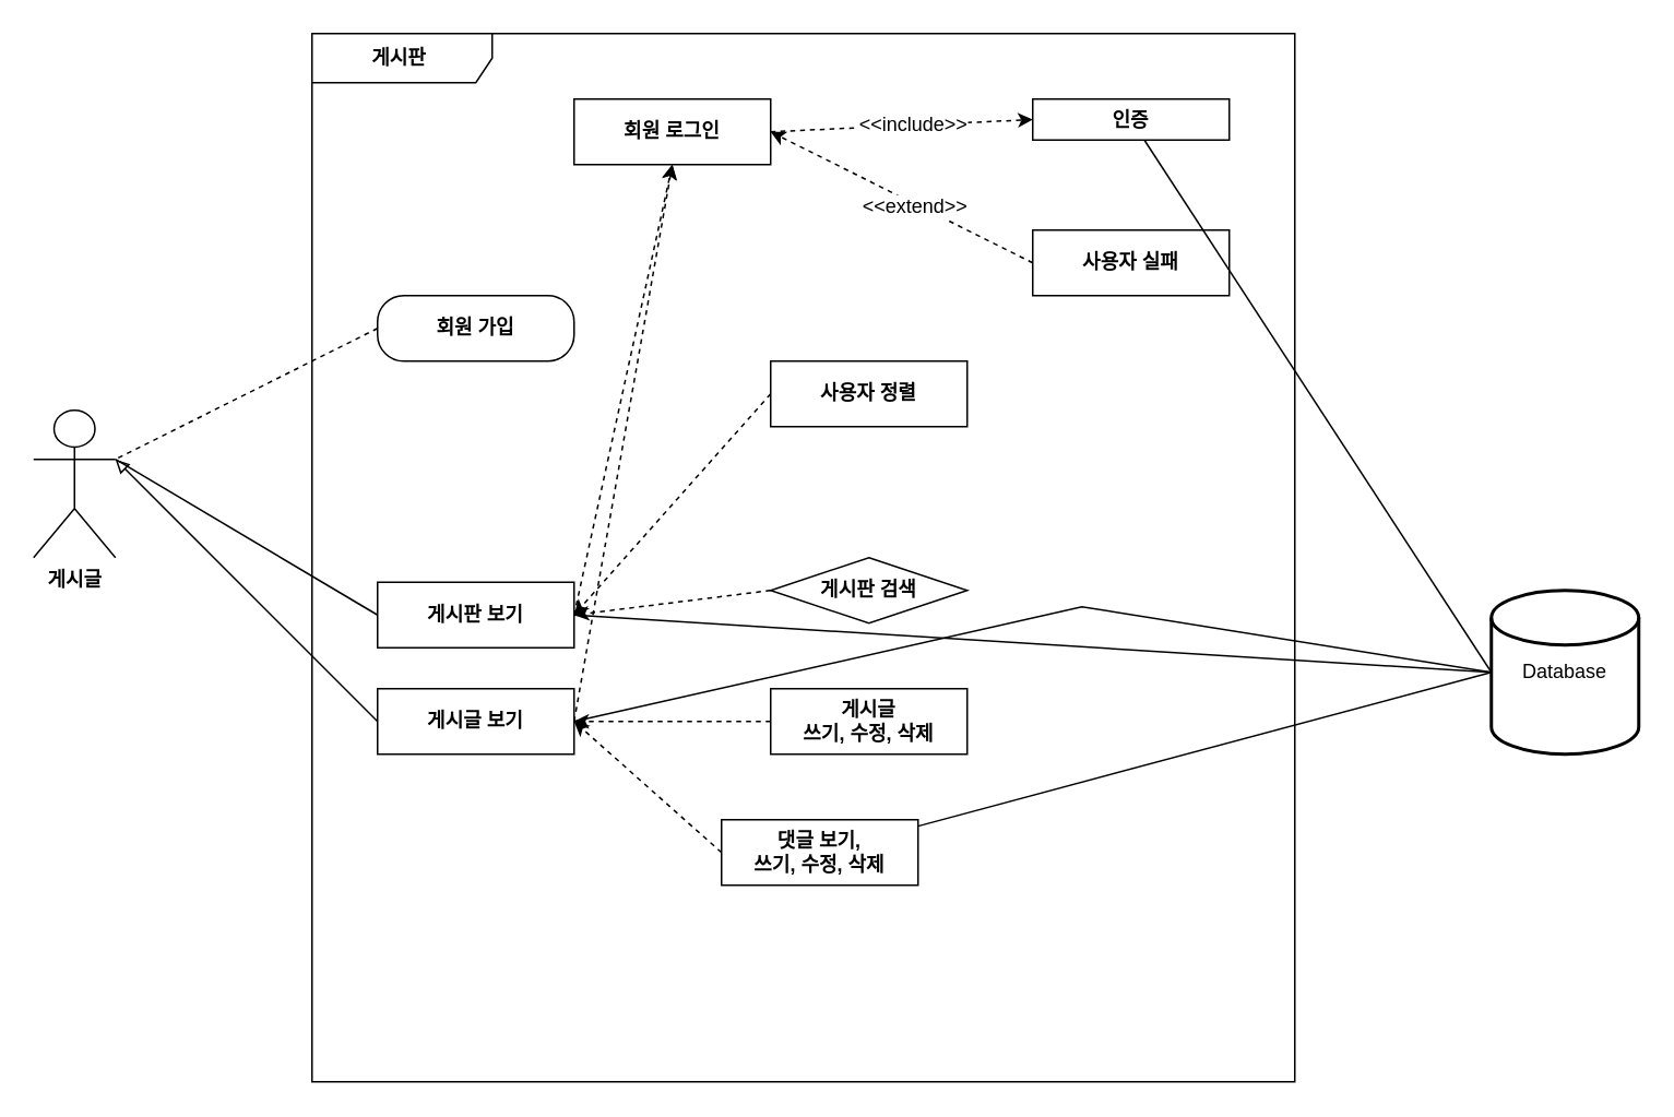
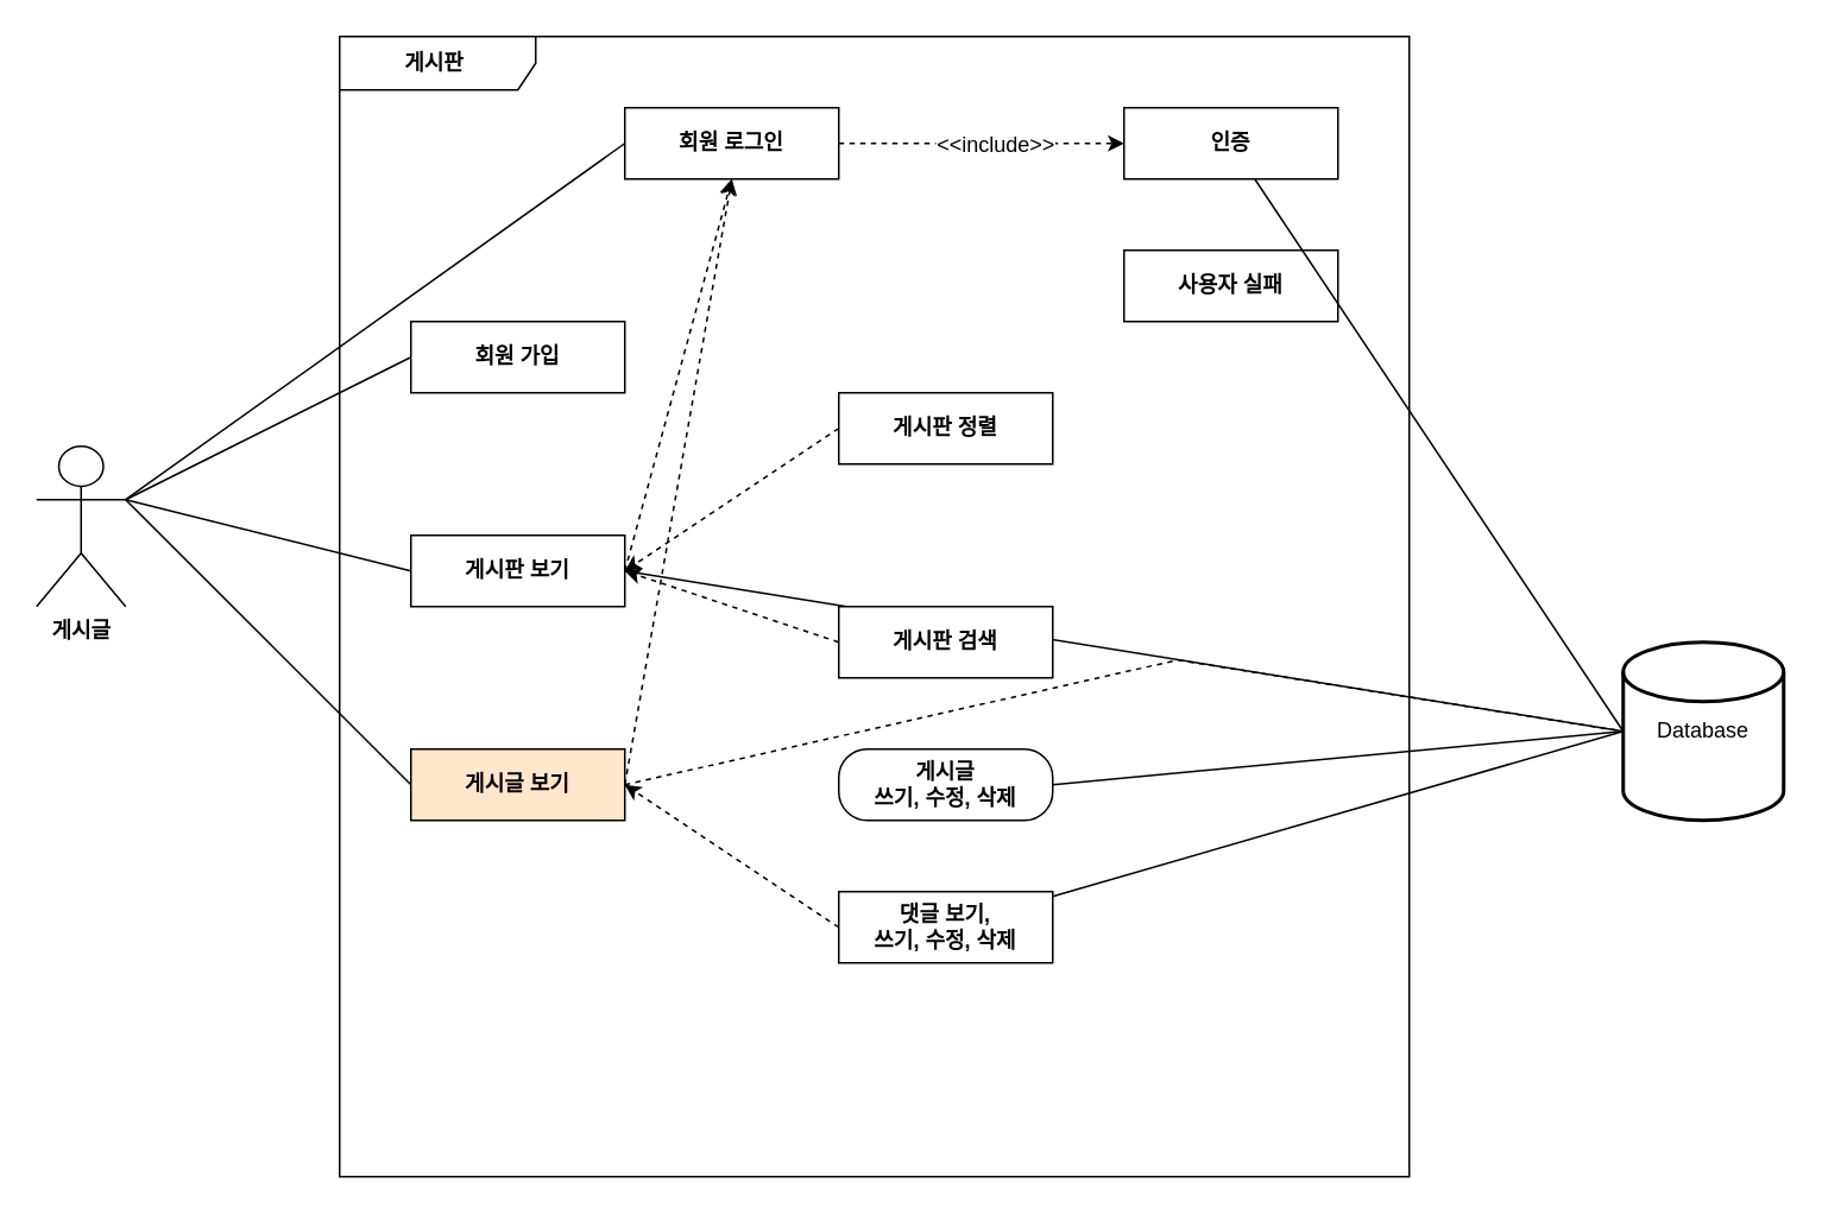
- <mxCell id="16" value="&lt;b&gt;인증&lt;/b&gt;" style="rounded=0;whiteSpace=wrap;html=1;arcSize=40;" vertex="1" parent="1"><mxGeometry x="630" y="60" width="120" height="25" as="geometry" /></mxCell>
+ <mxCell id="16" value="&lt;b&gt;인증&lt;/b&gt;" style="rounded=0;whiteSpace=wrap;html=1;arcSize=40;" vertex="1" parent="1"><mxGeometry x="630" y="60" width="120" height="40" as="geometry" /></mxCell>
- <mxCell id="17" style="rounded=0;orthogonalLoop=1;jettySize=auto;html=1;exitX=0;exitY=0.5;exitDx=0;exitDy=0;entryX=1;entryY=0.5;entryDx=0;entryDy=0;fontFamily=Helvetica;fontSize=12;fontColor=#000000;endArrow=classic;endFill=1;dashed=1;" edge="1" parent="1" source="19" target="15"><mxGeometry relative="1" as="geometry" /></mxCell>
- <mxCell id="18" value="&amp;lt;&amp;lt;extend&amp;gt;&amp;gt;" style="edgeLabel;html=1;align=center;verticalAlign=middle;resizable=0;points=[];rounded=1;strokeColor=#ff0000;arcSize=40;fontFamily=Helvetica;fontSize=12;fontColor=#000000;fillColor=#ffffc0;" vertex="1" connectable="0" parent="17"><mxGeometry x="-0.105" y="1" relative="1" as="geometry"><mxPoint as="offset" /></mxGeometry></mxCell>
+ <mxCell id="12" style="rounded=0;orthogonalLoop=1;jettySize=auto;html=1;fontFamily=Helvetica;fontSize=12;fontColor=#000000;endArrow=none;endFill=0;exitX=0;exitY=0.5;exitDx=0;exitDy=0;entryX=1;entryY=0.333;entryDx=0;entryDy=0;entryPerimeter=0;" edge="1" parent="1" source="15" target="2"><mxGeometry relative="1" as="geometry"><mxPoint x="70" y="250" as="targetPoint" /></mxGeometry></mxCell>
- <mxCell id="4" value="&lt;b&gt;회원 가입&lt;/b&gt;" style="whiteSpace=wrap;html=1;arcSize=40;rounded=1;" vertex="1" parent="1"><mxGeometry x="230" y="180" width="120" height="40" as="geometry" /></mxCell>
+ <mxCell id="4" value="&lt;b&gt;회원 가입&lt;/b&gt;" style="rounded=0;whiteSpace=wrap;html=1;arcSize=40;" vertex="1" parent="1"><mxGeometry x="230" y="180" width="120" height="40" as="geometry" /></mxCell>
- <mxCell id="28" style="rounded=0;orthogonalLoop=1;jettySize=auto;html=1;exitX=0;exitY=0.5;exitDx=0;exitDy=0;entryX=1;entryY=0.333;entryDx=0;entryDy=0;entryPerimeter=0;fontFamily=Helvetica;fontSize=12;fontColor=#000000;endArrow=none;endFill=0;dashed=1;" edge="1" parent="1" source="4" target="2"><mxGeometry relative="1" as="geometry" /></mxCell>
+ <mxCell id="28" style="rounded=0;orthogonalLoop=1;jettySize=auto;html=1;exitX=0;exitY=0.5;exitDx=0;exitDy=0;entryX=1;entryY=0.333;entryDx=0;entryDy=0;entryPerimeter=0;fontFamily=Helvetica;fontSize=12;fontColor=#000000;endArrow=none;endFill=0;" edge="1" parent="1" source="4" target="2"><mxGeometry relative="1" as="geometry" /></mxCell>
- <mxCell id="21" value="&lt;b&gt;사용자 정렬&lt;/b&gt;" style="rounded=0;whiteSpace=wrap;html=1;arcSize=40;" vertex="1" parent="1"><mxGeometry x="470" y="220" width="120" height="40" as="geometry" /></mxCell>
+ <mxCell id="21" value="&lt;b&gt;게시판 정렬&lt;/b&gt;" style="rounded=0;whiteSpace=wrap;html=1;arcSize=40;" vertex="1" parent="1"><mxGeometry x="470" y="220" width="120" height="40" as="geometry" /></mxCell>
- <mxCell id="9" style="rounded=0;orthogonalLoop=1;jettySize=auto;html=1;exitX=0;exitY=0.5;exitDx=0;exitDy=0;fontFamily=Helvetica;fontSize=12;fontColor=#000000;endArrow=block;endFill=0;entryX=1;entryY=0.333;entryDx=0;entryDy=0;entryPerimeter=0;" edge="1" parent="1" source="11" target="2"><mxGeometry relative="1" as="geometry"><mxPoint x="70" y="280" as="targetPoint" /></mxGeometry></mxCell>
+ <mxCell id="9" style="rounded=0;orthogonalLoop=1;jettySize=auto;html=1;exitX=0;exitY=0.5;exitDx=0;exitDy=0;fontFamily=Helvetica;fontSize=12;fontColor=#000000;endArrow=none;endFill=0;entryX=1;entryY=0.333;entryDx=0;entryDy=0;entryPerimeter=0;" edge="1" parent="1" source="11" target="2"><mxGeometry relative="1" as="geometry"><mxPoint x="70" y="280" as="targetPoint" /></mxGeometry></mxCell>
- <mxCell id="23" value="&lt;b&gt;게시판 검색&lt;/b&gt;" style="rhombus;whiteSpace=wrap;html=1;arcSize=40;" vertex="1" parent="1"><mxGeometry x="470" y="340" width="120" height="40" as="geometry" /></mxCell>
+ <mxCell id="23" value="&lt;b&gt;게시판 검색&lt;/b&gt;" style="rounded=0;whiteSpace=wrap;html=1;arcSize=40;" vertex="1" parent="1"><mxGeometry x="470" y="340" width="120" height="40" as="geometry" /></mxCell>
- <mxCell id="8" value="&lt;b&gt;게시판 보기&lt;/b&gt;" style="rounded=0;whiteSpace=wrap;html=1;arcSize=40;" vertex="1" parent="1"><mxGeometry x="230" y="355" width="120" height="40" as="geometry" /></mxCell>
+ <mxCell id="8" value="&lt;b&gt;게시판 보기&lt;/b&gt;" style="rounded=0;whiteSpace=wrap;html=1;arcSize=40;" vertex="1" parent="1"><mxGeometry x="230" y="300" width="120" height="40" as="geometry" /></mxCell>
- <mxCell id="31" style="rounded=0;orthogonalLoop=1;jettySize=auto;html=1;exitX=1;exitY=0.5;exitDx=0;exitDy=0;entryX=0;entryY=0.5;entryDx=0;entryDy=0;entryPerimeter=0;fontFamily=Helvetica;fontSize=12;fontColor=#000000;endArrow=none;endFill=0;" edge="1" parent="1" source="11" target="29"><mxGeometry relative="1" as="geometry"><Array as="points"><mxPoint x="660" y="370" /></Array></mxGeometry></mxCell>
+ <mxCell id="31" style="rounded=0;orthogonalLoop=1;jettySize=auto;html=1;exitX=1;exitY=0.5;exitDx=0;exitDy=0;entryX=0;entryY=0.5;entryDx=0;entryDy=0;entryPerimeter=0;fontFamily=Helvetica;fontSize=12;fontColor=#000000;endArrow=none;endFill=0;dashed=1;" edge="1" parent="1" source="11" target="29"><mxGeometry relative="1" as="geometry"><Array as="points"><mxPoint x="660" y="370" /></Array></mxGeometry></mxCell>
+ <mxCell id="32" style="rounded=0;orthogonalLoop=1;jettySize=auto;html=1;exitX=1;exitY=0.5;exitDx=0;exitDy=0;entryX=0;entryY=0.5;entryDx=0;entryDy=0;entryPerimeter=0;fontFamily=Helvetica;fontSize=12;fontColor=#000000;endArrow=none;endFill=0;" edge="1" parent="1" source="25" target="29"><mxGeometry relative="1" as="geometry" /></mxCell>
- <mxCell id="11" value="&lt;b&gt;게시글 보기&lt;/b&gt;" style="rounded=0;whiteSpace=wrap;html=1;arcSize=40;" vertex="1" parent="1"><mxGeometry x="230" y="420" width="120" height="40" as="geometry" /></mxCell>
+ <mxCell id="11" value="&lt;b&gt;게시글 보기&lt;/b&gt;" style="rounded=0;whiteSpace=wrap;html=1;arcSize=40;fillColor=#ffe6cc;" vertex="1" parent="1"><mxGeometry x="230" y="420" width="120" height="40" as="geometry" /></mxCell>
- <mxCell id="24" style="rounded=0;orthogonalLoop=1;jettySize=auto;html=1;entryX=1;entryY=0.5;entryDx=0;entryDy=0;fontFamily=Helvetica;fontSize=12;fontColor=#000000;dashed=1;" edge="1" parent="1" source="25" target="11"><mxGeometry relative="1" as="geometry" /></mxCell>
- <mxCell id="25" value="&lt;b&gt;게시글&lt;br&gt;쓰기, 수정, 삭제&lt;/b&gt;" style="rounded=0;whiteSpace=wrap;html=1;arcSize=40;" vertex="1" parent="1"><mxGeometry x="470" y="420" width="120" height="40" as="geometry" /></mxCell>
+ <mxCell id="25" value="&lt;b&gt;게시글&lt;br&gt;쓰기, 수정, 삭제&lt;/b&gt;" style="whiteSpace=wrap;html=1;arcSize=40;rounded=1;" vertex="1" parent="1"><mxGeometry x="470" y="420" width="120" height="40" as="geometry" /></mxCell>
- <mxCell id="27" value="&lt;b&gt;댓글 보기,&lt;br&gt;쓰기, 수정, 삭제&lt;/b&gt;" style="rounded=0;whiteSpace=wrap;html=1;arcSize=40;" vertex="1" parent="1"><mxGeometry x="440" y="500" width="120" height="40" as="geometry" /></mxCell>
+ <mxCell id="27" value="&lt;b&gt;댓글 보기,&lt;br&gt;쓰기, 수정, 삭제&lt;/b&gt;" style="rounded=0;whiteSpace=wrap;html=1;arcSize=40;" vertex="1" parent="1"><mxGeometry x="470" y="500" width="120" height="40" as="geometry" /></mxCell>
